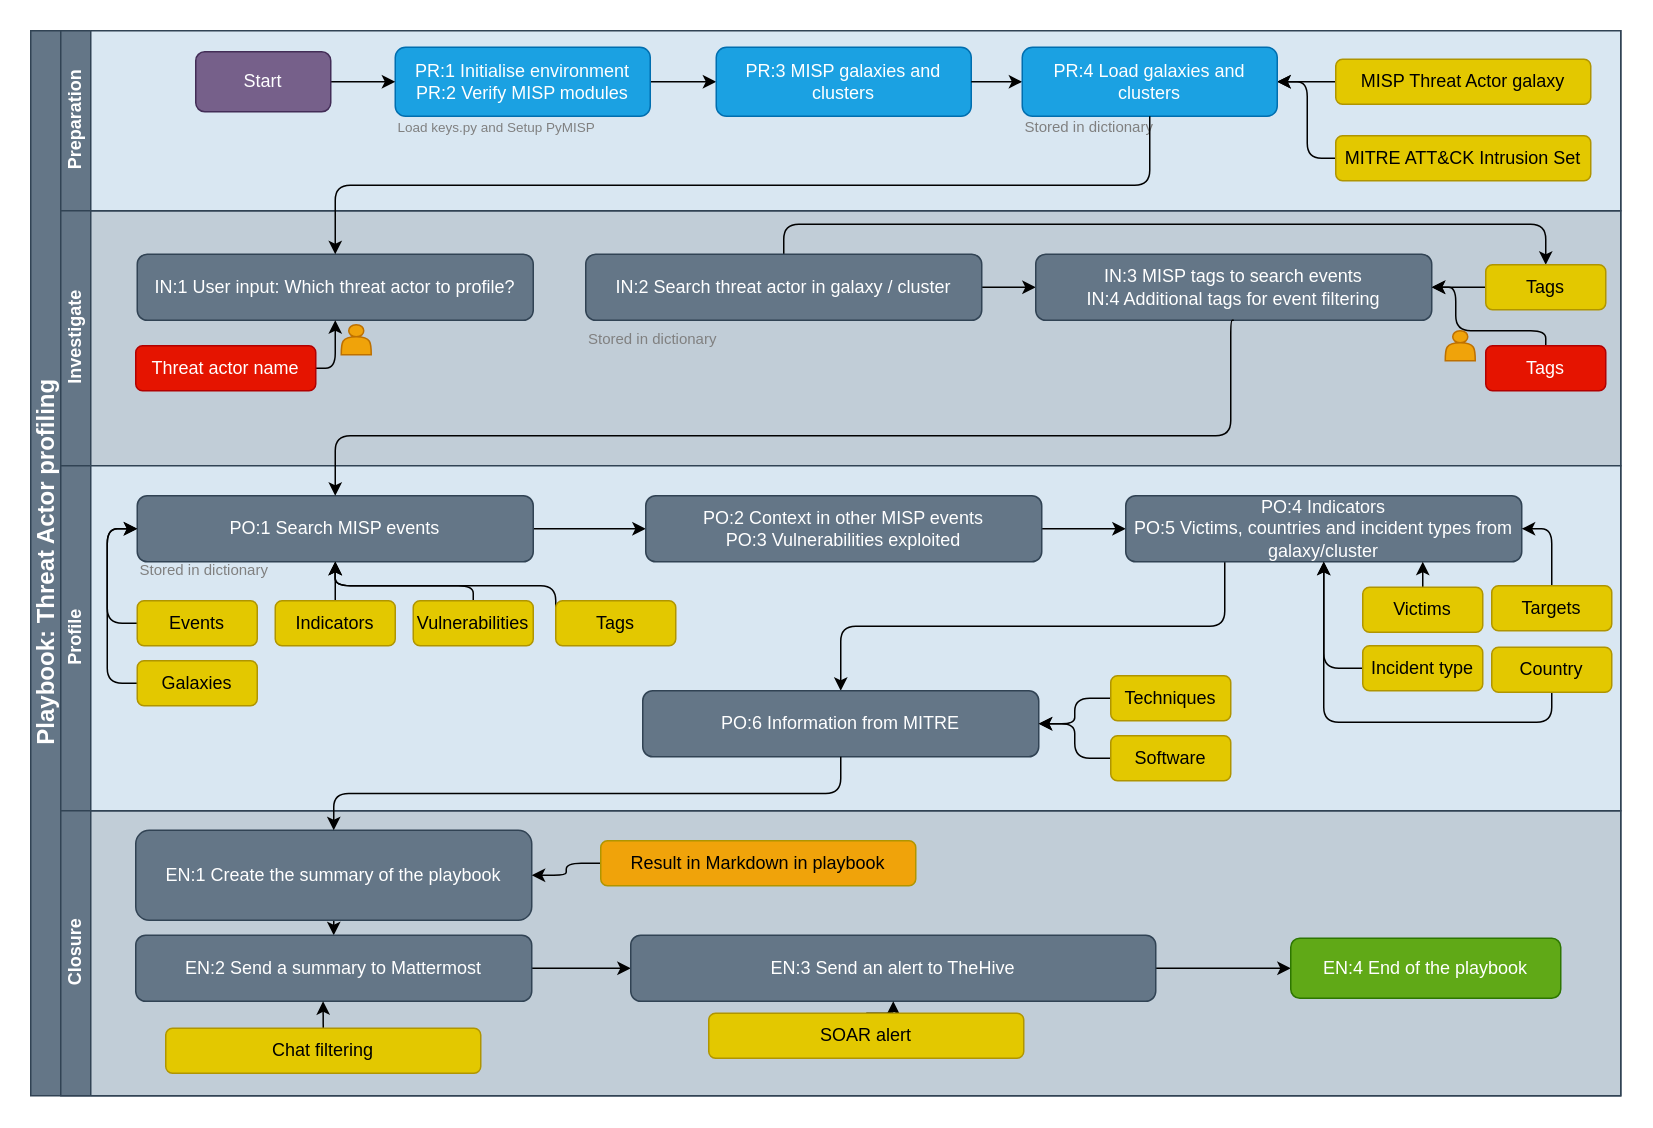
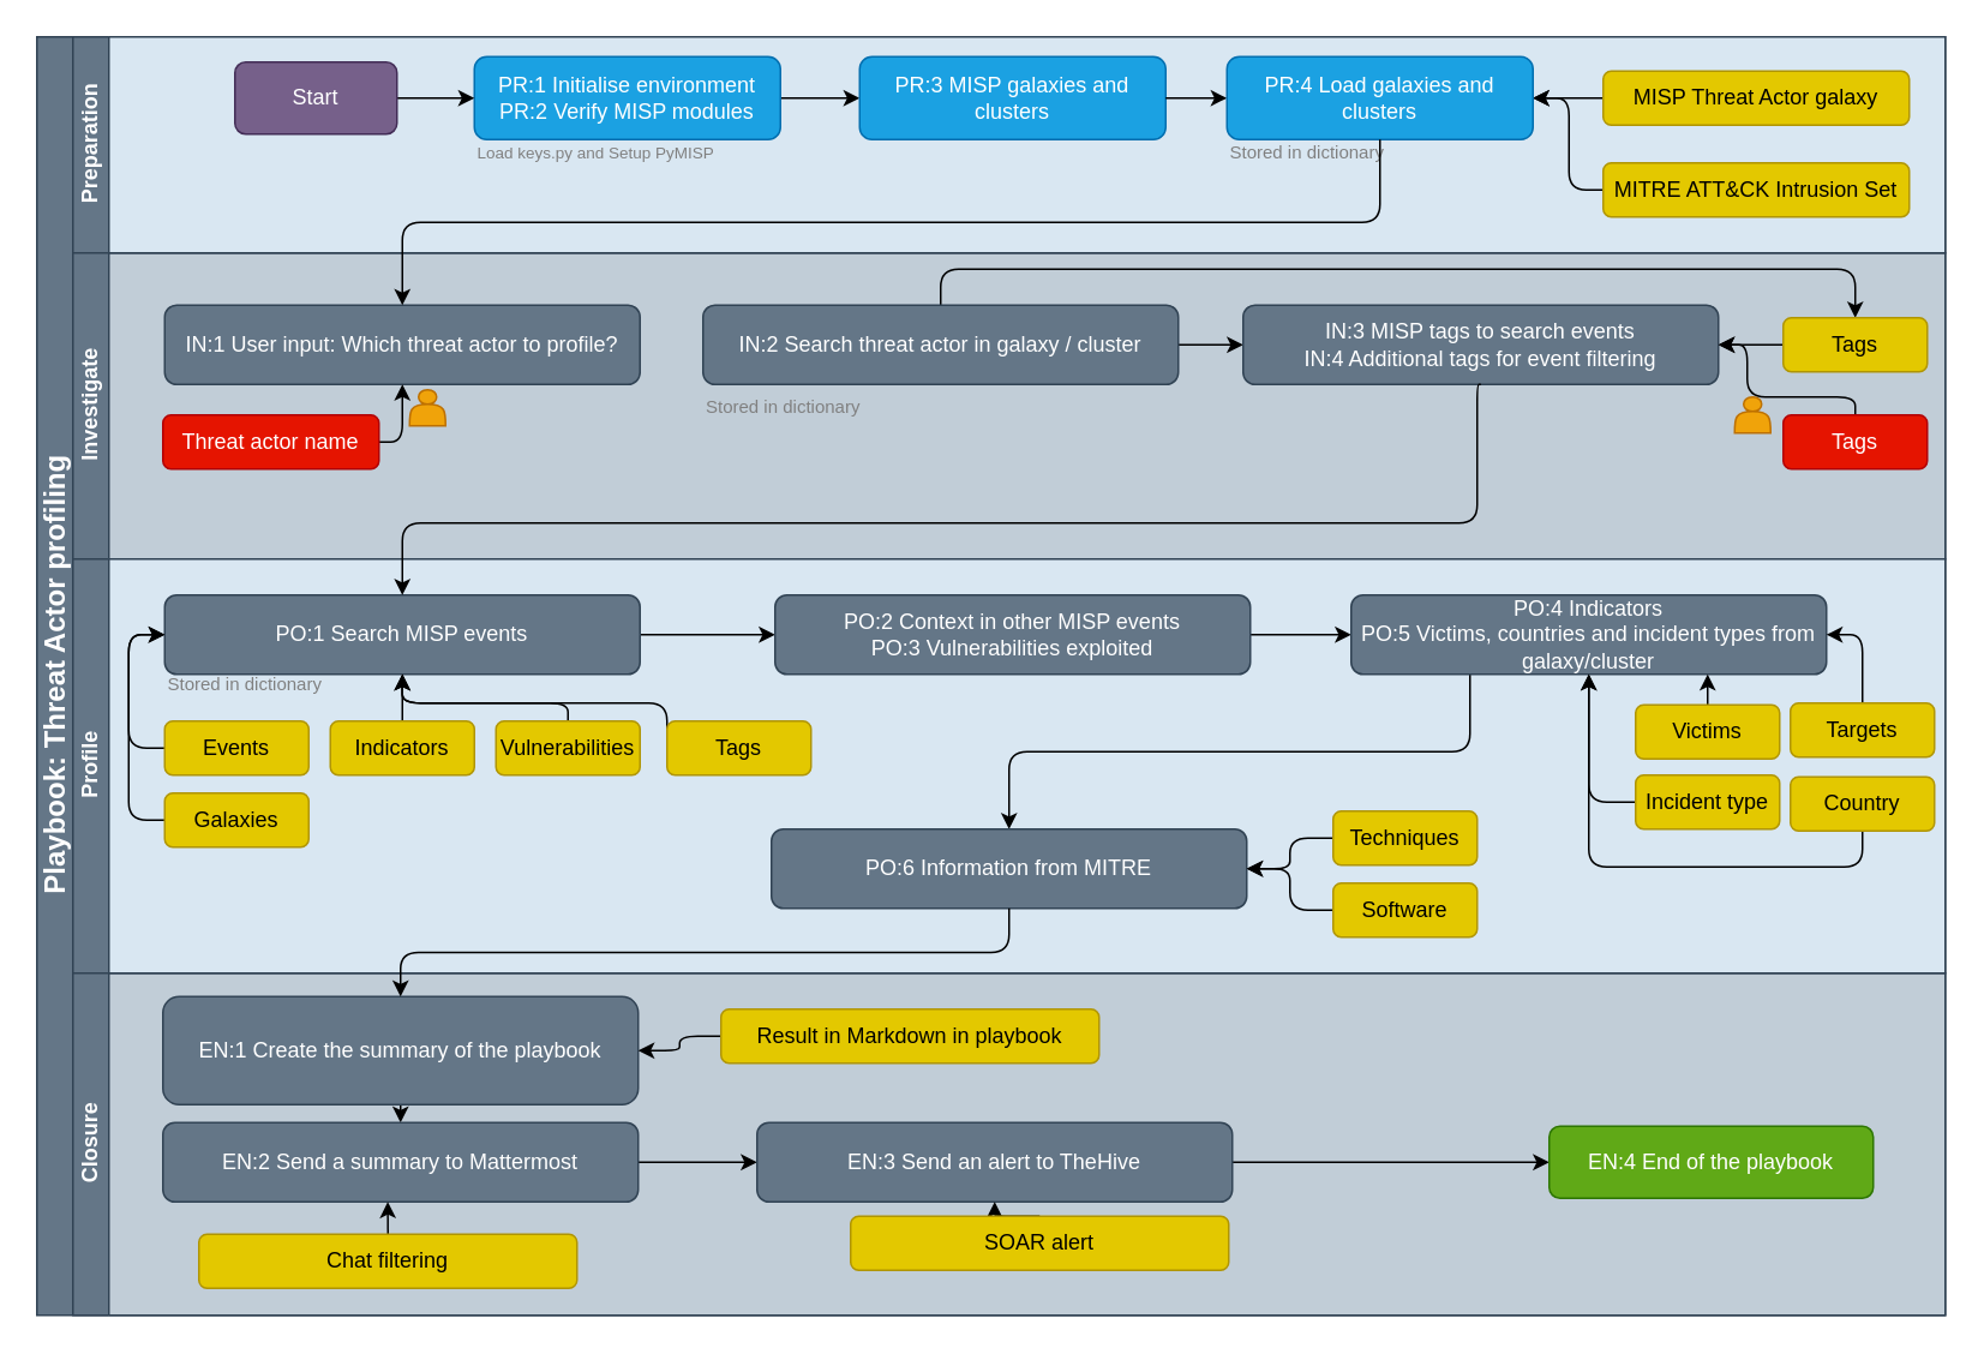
- <mxCell id="82" value="Result in Markdown in playbook" style="rounded=1;whiteSpace=wrap;html=1;fillColor=#f0a30a;strokeColor=#B09500;fontColor=#000000;" parent="71" vertex="1"><mxGeometry x="360" y="20" width="210" height="30" as="geometry" /></mxCell>
+ <mxCell id="82" value="Result in Markdown in playbook" style="rounded=1;whiteSpace=wrap;html=1;fillColor=#e3c800;strokeColor=#B09500;fontColor=#000000;" parent="71" vertex="1"><mxGeometry x="360" y="20" width="210" height="30" as="geometry" /></mxCell>
- <mxCell id="86" value="EN:3 Send an alert to TheHive" style="rounded=1;whiteSpace=wrap;html=1;fillColor=#647687;strokeColor=#314354;fontColor=#ffffff;" parent="71" vertex="1"><mxGeometry x="380" y="83" width="350" height="44" as="geometry" /></mxCell>
+ <mxCell id="86" value="EN:3 Send an alert to TheHive" style="rounded=1;whiteSpace=wrap;html=1;fillColor=#647687;strokeColor=#314354;fontColor=#ffffff;" parent="71" vertex="1"><mxGeometry x="380" y="83" width="264" height="44" as="geometry" /></mxCell>
